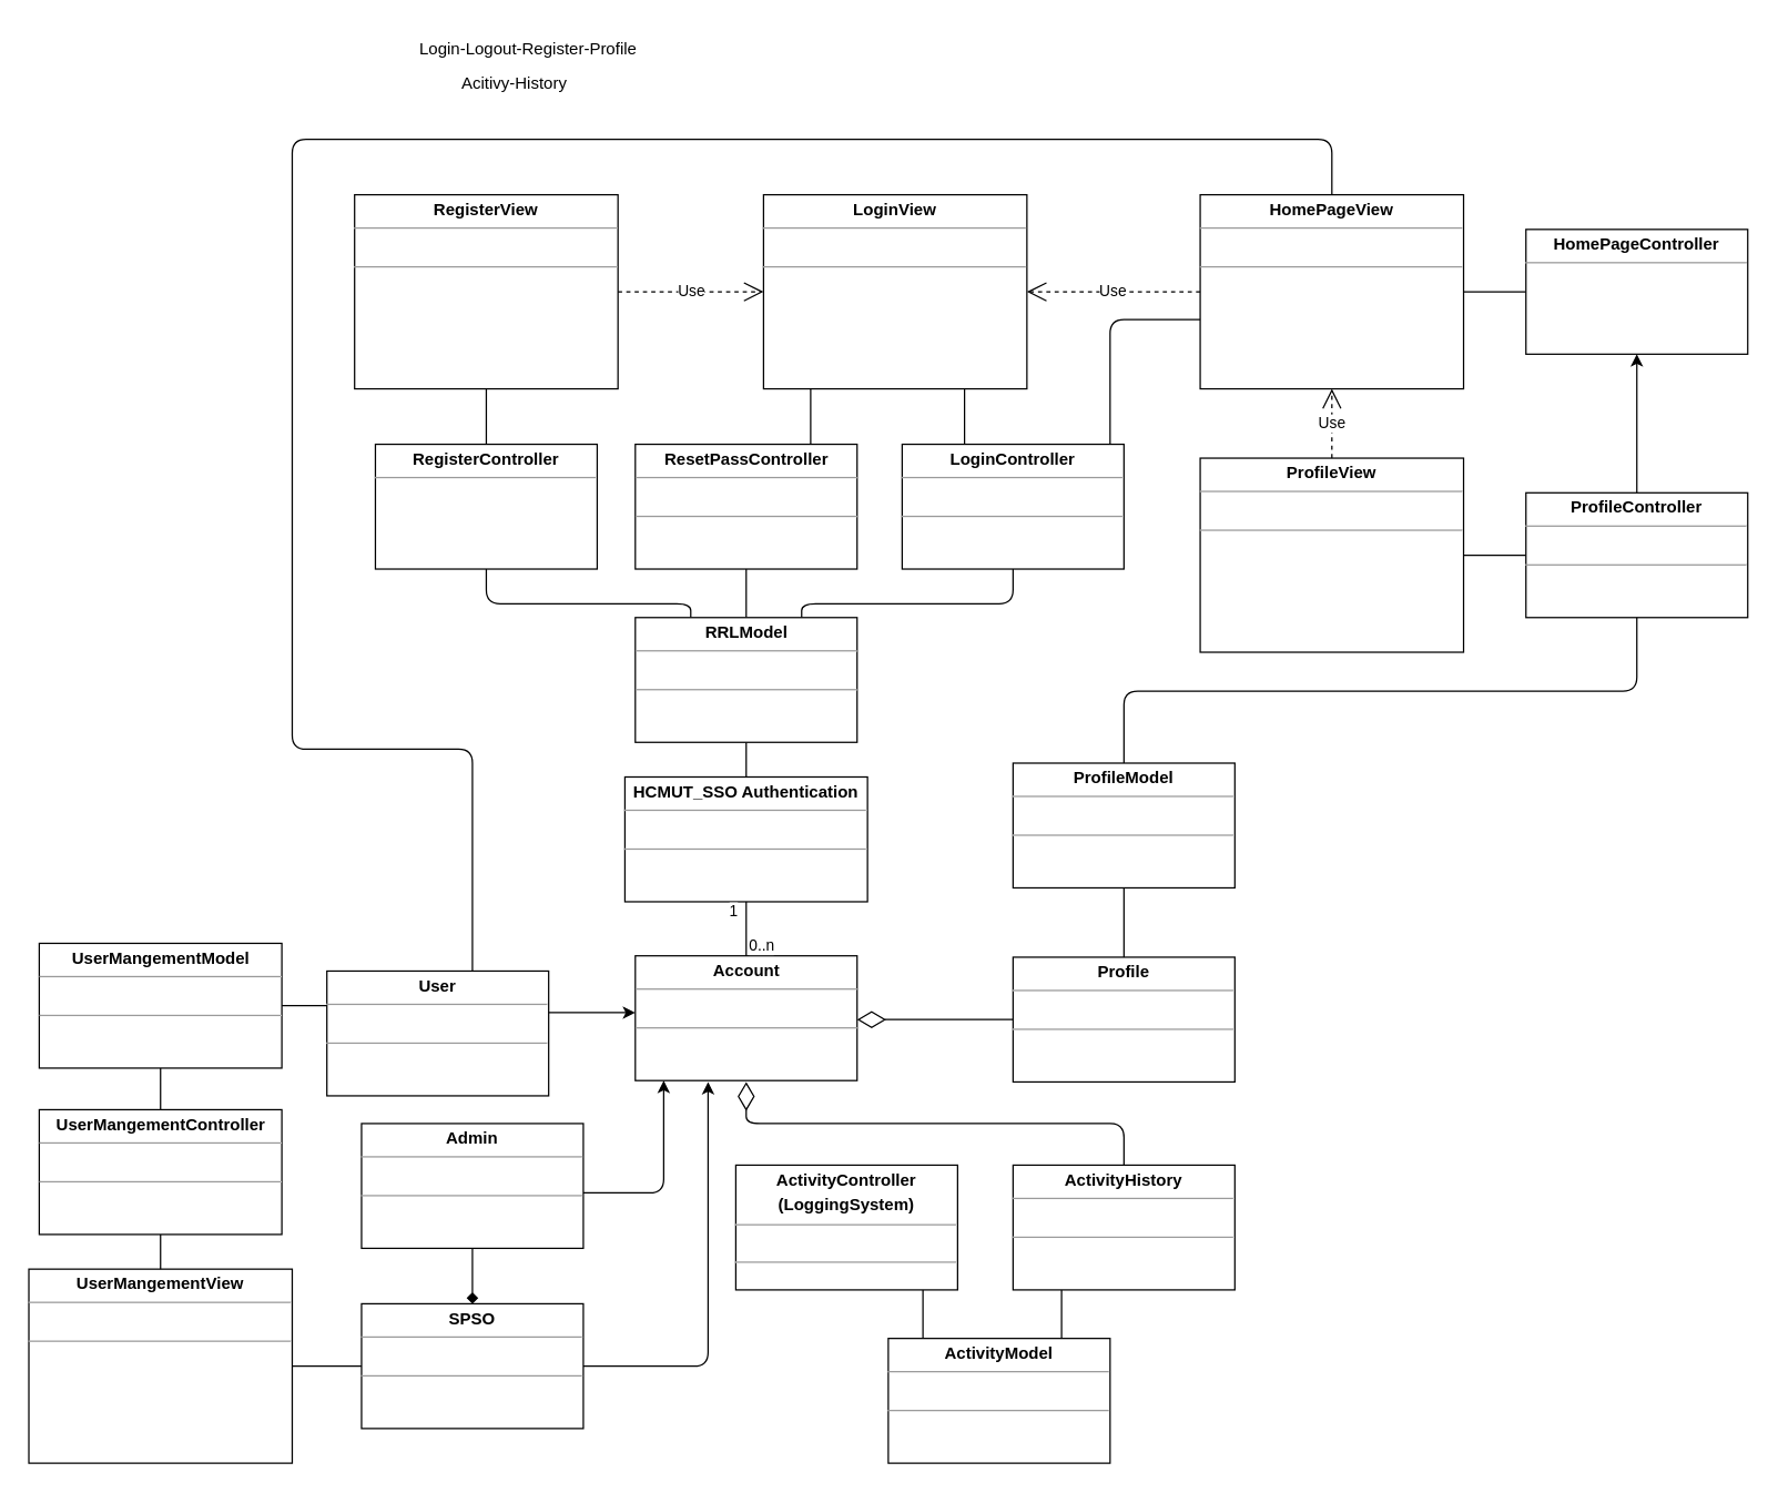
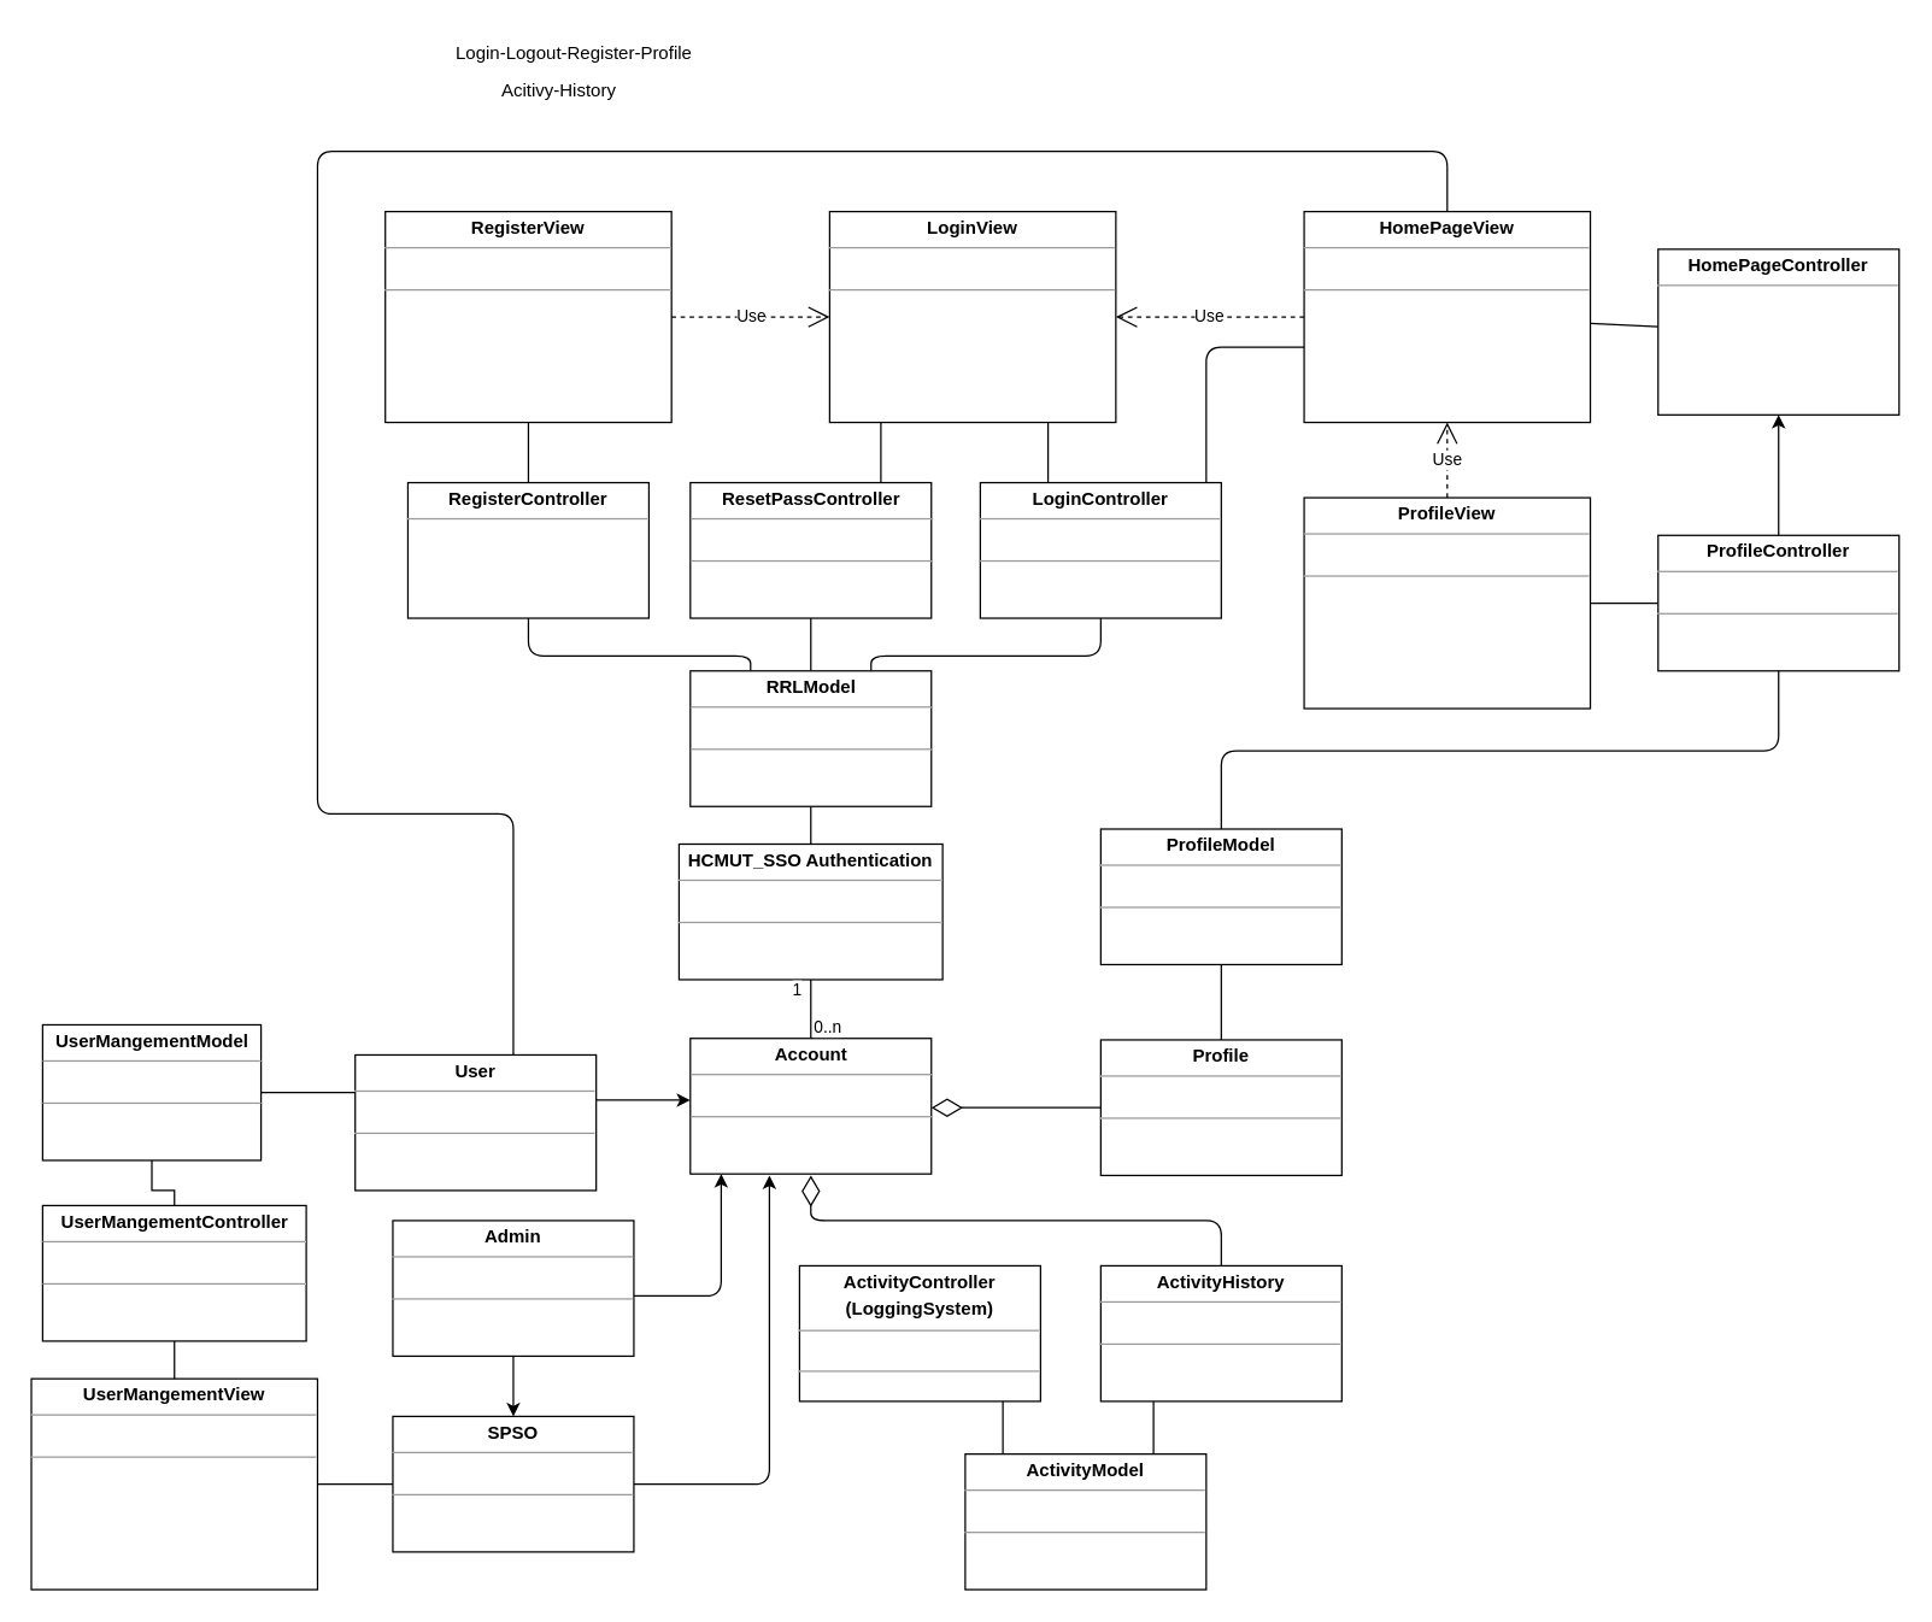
- <mxCell id="17" value="&lt;p style=&quot;margin:0px;margin-top:4px;text-align:center;&quot;&gt;&lt;b&gt;HomePageController&lt;/b&gt;&lt;/p&gt;&lt;hr size=&quot;1&quot;&gt;&lt;p style=&quot;margin:0px;margin-left:4px;&quot;&gt;&lt;/p&gt;&lt;p style=&quot;margin:0px;margin-left:4px;&quot;&gt;&lt;br&gt;&lt;/p&gt;" style="verticalAlign=top;align=left;overflow=fill;fontSize=12;fontFamily=Helvetica;html=1;" vertex="1" parent="1"><mxGeometry x="1100" y="165" width="160" height="90" as="geometry" /></mxCell>
+ <mxCell id="17" value="&lt;p style=&quot;margin:0px;margin-top:4px;text-align:center;&quot;&gt;&lt;b&gt;HomePageController&lt;/b&gt;&lt;/p&gt;&lt;hr size=&quot;1&quot;&gt;&lt;p style=&quot;margin:0px;margin-left:4px;&quot;&gt;&lt;/p&gt;&lt;p style=&quot;margin:0px;margin-left:4px;&quot;&gt;&lt;br&gt;&lt;/p&gt;" style="verticalAlign=top;align=left;overflow=fill;fontSize=12;fontFamily=Helvetica;html=1;" vertex="1" parent="1"><mxGeometry x="1100" y="165" width="160" height="110" as="geometry" /></mxCell>
- <mxCell id="56" value="&lt;p style=&quot;margin:0px;margin-top:4px;text-align:center;&quot;&gt;&lt;b&gt;UserMangementModel&lt;/b&gt;&lt;/p&gt;&lt;hr size=&quot;1&quot;&gt;&lt;p style=&quot;margin:0px;margin-left:4px;&quot;&gt;&lt;br&gt;&lt;/p&gt;&lt;hr size=&quot;1&quot;&gt;&lt;p style=&quot;margin:0px;margin-left:4px;&quot;&gt;&lt;br&gt;&lt;/p&gt;" style="verticalAlign=top;align=left;overflow=fill;fontSize=12;fontFamily=Helvetica;html=1;" vertex="1" parent="1"><mxGeometry x="27.5" y="680" width="175" height="90" as="geometry" /></mxCell>
+ <mxCell id="56" value="&lt;p style=&quot;margin:0px;margin-top:4px;text-align:center;&quot;&gt;&lt;b&gt;UserMangementModel&lt;/b&gt;&lt;/p&gt;&lt;hr size=&quot;1&quot;&gt;&lt;p style=&quot;margin:0px;margin-left:4px;&quot;&gt;&lt;br&gt;&lt;/p&gt;&lt;hr size=&quot;1&quot;&gt;&lt;p style=&quot;margin:0px;margin-left:4px;&quot;&gt;&lt;br&gt;&lt;/p&gt;" style="verticalAlign=top;align=left;overflow=fill;fontSize=12;fontFamily=Helvetica;html=1;" vertex="1" parent="1"><mxGeometry x="27.5" y="680" width="145" height="90" as="geometry" /></mxCell>
- <mxCell id="35" style="edgeStyle=elbowEdgeStyle;html=1;endArrow=diamond;endFill=1;" edge="1" parent="1" source="36" target="39"><mxGeometry relative="1" as="geometry" /></mxCell>
+ <mxCell id="35" style="edgeStyle=elbowEdgeStyle;html=1;endArrow=classic;endFill=1;" edge="1" parent="1" source="36" target="39"><mxGeometry relative="1" as="geometry" /></mxCell>
